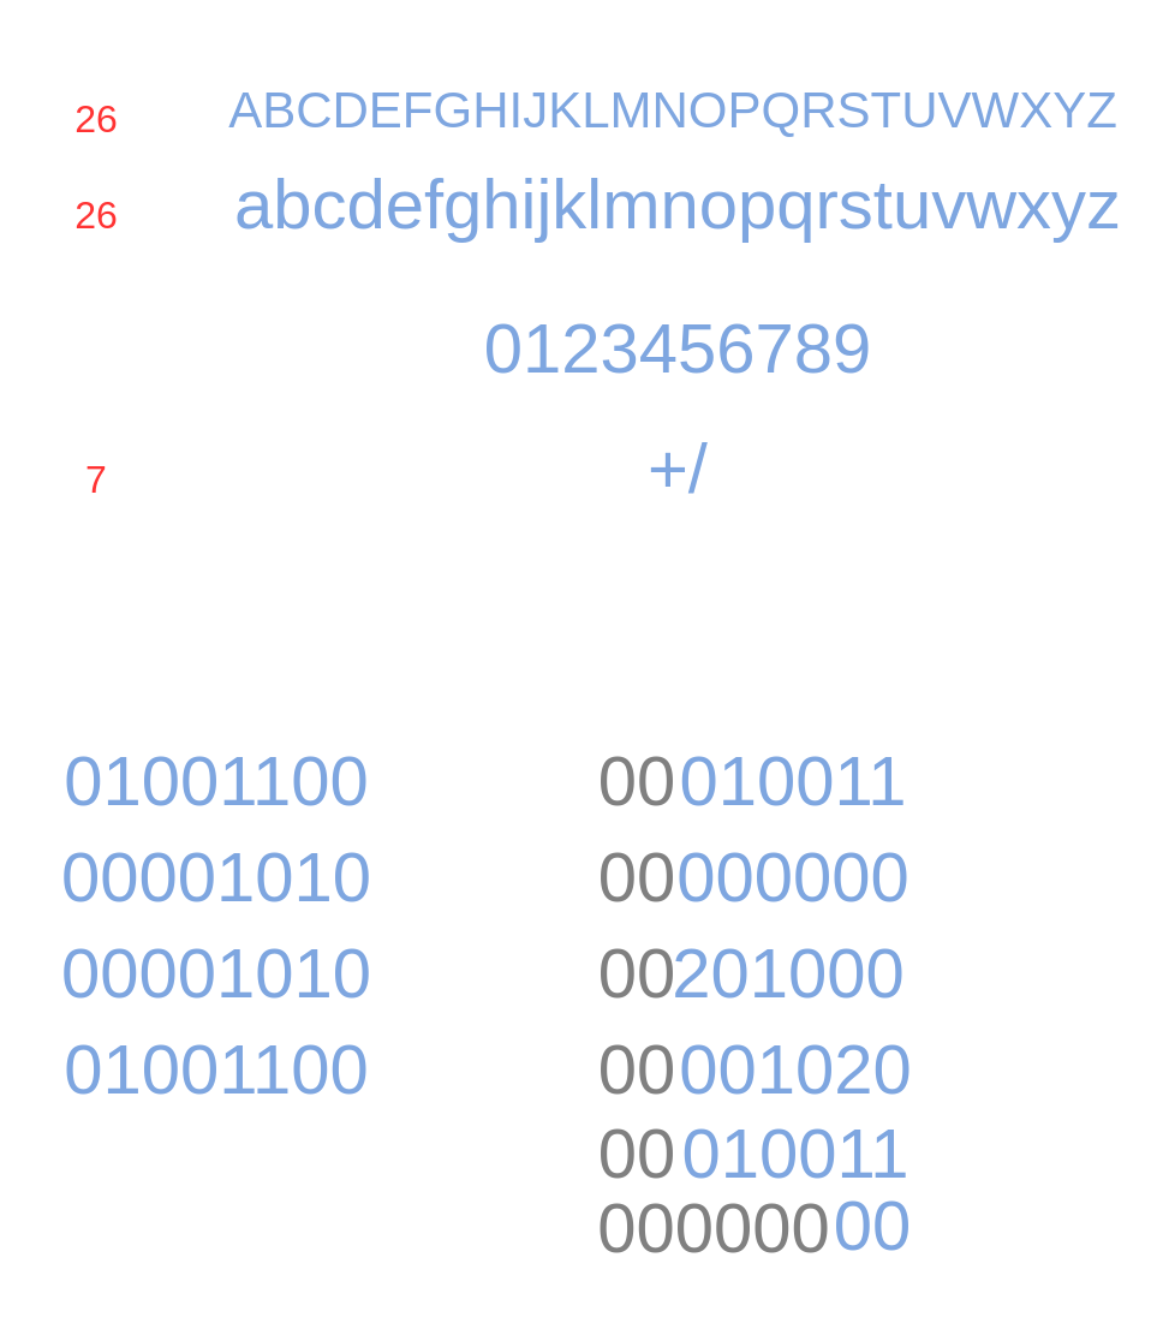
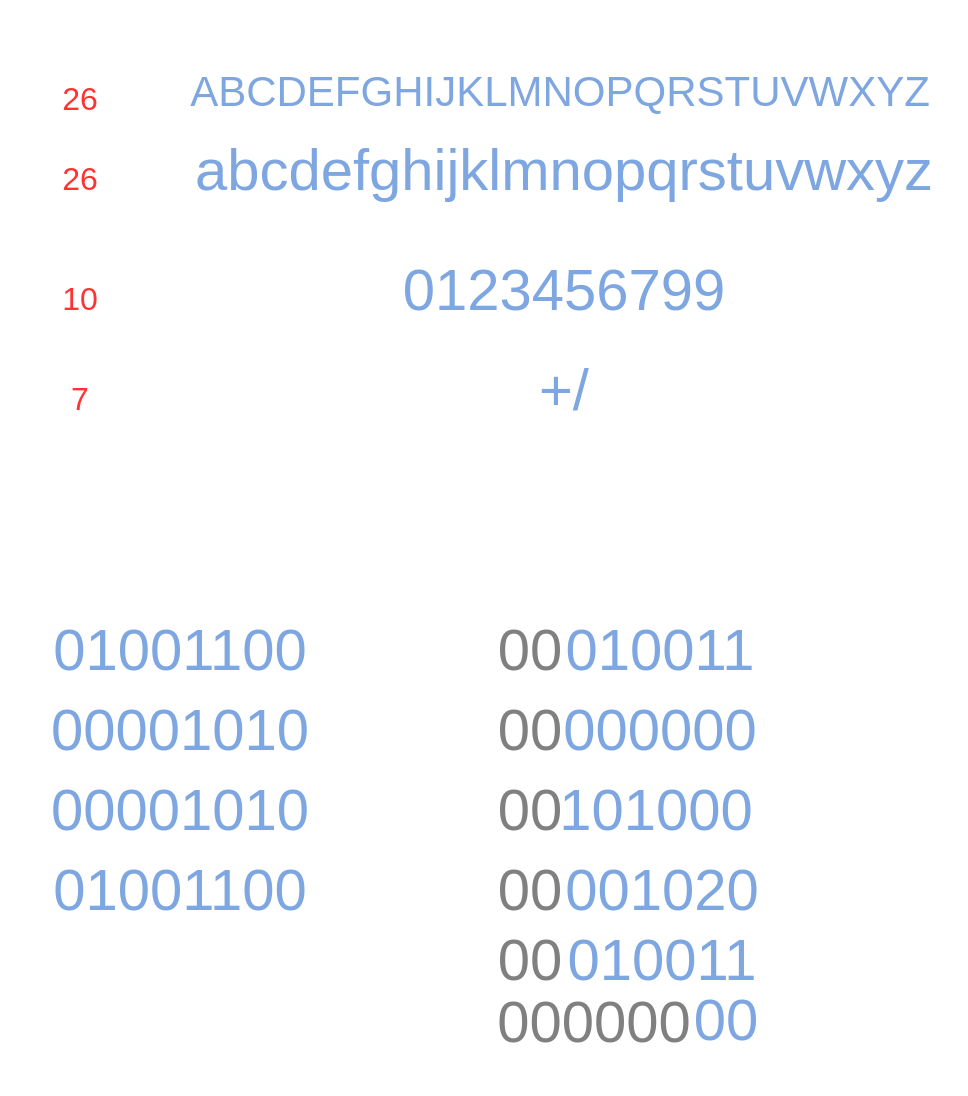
+ <mxCell id="8" value="&lt;font style=&quot;font-size: 16px&quot; color=&quot;#ff3333&quot;&gt;10&lt;/font&gt;" style="text;html=1;strokeColor=none;fillColor=none;align=center;verticalAlign=middle;whiteSpace=wrap;rounded=0;fontSize=29;fontColor=#7EA6E0;" vertex="1" parent="1"><mxGeometry x="20" y="135" width="40" height="20" as="geometry" /></mxCell>
- <mxCell id="4" value="0123456789" style="text;strokeColor=none;fillColor=none;align=center;verticalAlign=middle;whiteSpace=wrap;rounded=0;fontColor=#7EA6E0;spacingTop=0;spacingLeft=0;spacing=31;fontSize=29;" vertex="1" parent="1"><mxGeometry x="102" y="120" width="360" height="50" as="geometry" /></mxCell>
+ <mxCell id="4" value="0123456799" style="text;strokeColor=none;fillColor=none;align=center;verticalAlign=middle;whiteSpace=wrap;rounded=0;fontColor=#7EA6E0;spacingTop=0;spacingLeft=0;spacing=31;fontSize=29;" vertex="1" parent="1"><mxGeometry x="102" y="120" width="360" height="50" as="geometry" /></mxCell>
- <mxCell id="17" value="201000" style="text;strokeColor=none;fillColor=none;align=center;verticalAlign=middle;whiteSpace=wrap;rounded=0;fontColor=#7EA6E0;spacingTop=0;spacingLeft=0;spacing=31;fontSize=29;" vertex="1" parent="1"><mxGeometry x="268" y="390" width="120" height="30" as="geometry" /></mxCell>
+ <mxCell id="17" value="101000" style="text;strokeColor=none;fillColor=none;align=center;verticalAlign=middle;whiteSpace=wrap;rounded=0;fontColor=#7EA6E0;spacingTop=0;spacingLeft=0;spacing=31;fontSize=29;" vertex="1" parent="1"><mxGeometry x="268" y="390" width="120" height="30" as="geometry" /></mxCell>
